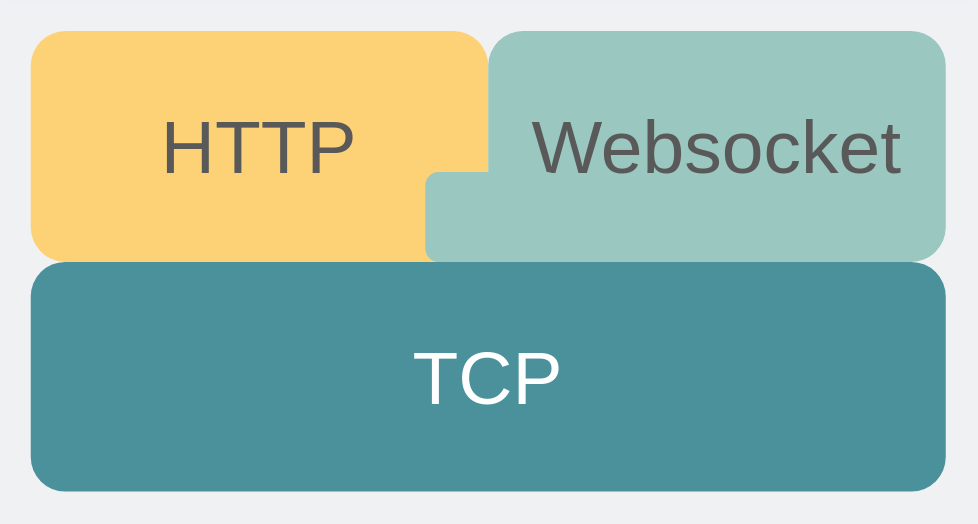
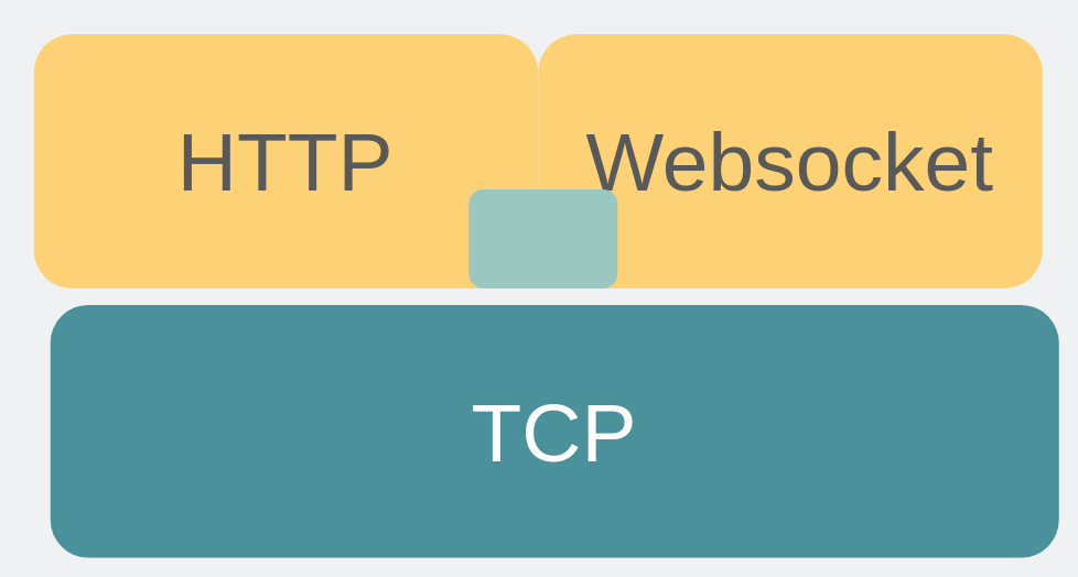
- <mxCell id="4" value="&lt;span style=&quot;font-size: 50px&quot;&gt;&lt;font color=&quot;#595959&quot;&gt;Websocket&lt;/font&gt;&lt;/span&gt;" style="rounded=1;whiteSpace=wrap;html=1;strokeWidth=5;fontColor=#FFFFFF;fillColor=#9ac7bf;strokeColor=none;" parent="1" vertex="1"><mxGeometry x="325" y="20" width="305" height="154" as="geometry" /></mxCell>
+ <mxCell id="4" value="&lt;span style=&quot;font-size: 50px&quot;&gt;&lt;font color=&quot;#595959&quot;&gt;Websocket&lt;/font&gt;&lt;/span&gt;" style="rounded=1;whiteSpace=wrap;html=1;strokeWidth=5;fontColor=#FFFFFF;fillColor=#FDD276;strokeColor=none;" parent="1" vertex="1"><mxGeometry x="325" y="20" width="305" height="154" as="geometry" /></mxCell>
- <mxCell id="2" value="&lt;span style=&quot;font-size: 50px&quot;&gt;TCP&lt;/span&gt;" style="rounded=1;whiteSpace=wrap;html=1;strokeWidth=5;fontColor=#FFFFFF;fillColor=#4A919B;strokeColor=none;" parent="1" vertex="1"><mxGeometry x="20" y="174" width="610" height="153" as="geometry" /></mxCell>
+ <mxCell id="2" value="&lt;span style=&quot;font-size: 50px&quot;&gt;TCP&lt;/span&gt;" style="rounded=1;whiteSpace=wrap;html=1;strokeWidth=5;fontColor=#FFFFFF;fillColor=#4A919B;strokeColor=none;" parent="1" vertex="1"><mxGeometry x="30" y="184" width="610" height="153" as="geometry" /></mxCell>
